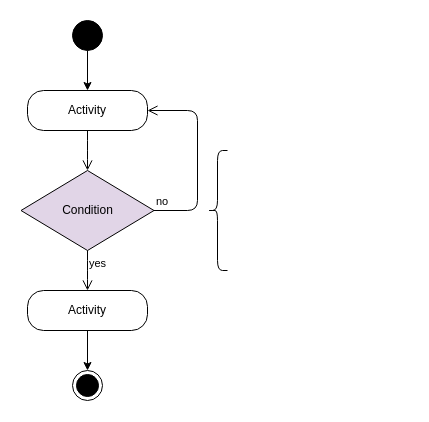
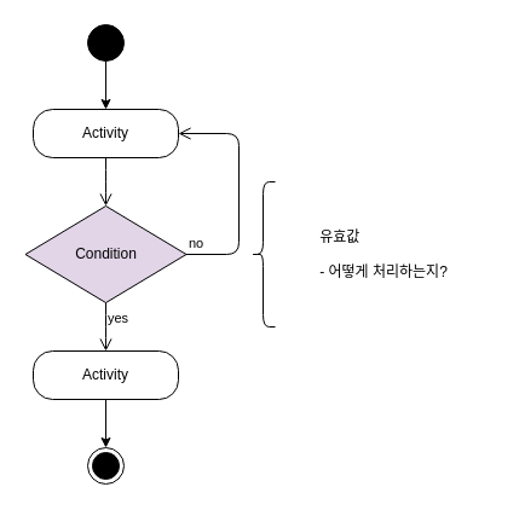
+ <mxCell id="11" value="&lt;div style=&quot;text-align: left&quot;&gt;&lt;span&gt;유효값&lt;/span&gt;&lt;/div&gt;&lt;div style=&quot;text-align: left&quot;&gt;&lt;span&gt;&amp;nbsp;&lt;/span&gt;&lt;/div&gt;&lt;div style=&quot;text-align: left&quot;&gt;&lt;span&gt;- 어떻게 처리하는지?&lt;/span&gt;&lt;/div&gt;" style="text;html=1;strokeColor=none;fillColor=none;align=center;verticalAlign=middle;whiteSpace=wrap;rounded=0;" vertex="1" parent="1"><mxGeometry x="227" y="150" width="180" height="120" as="geometry" /></mxCell>
